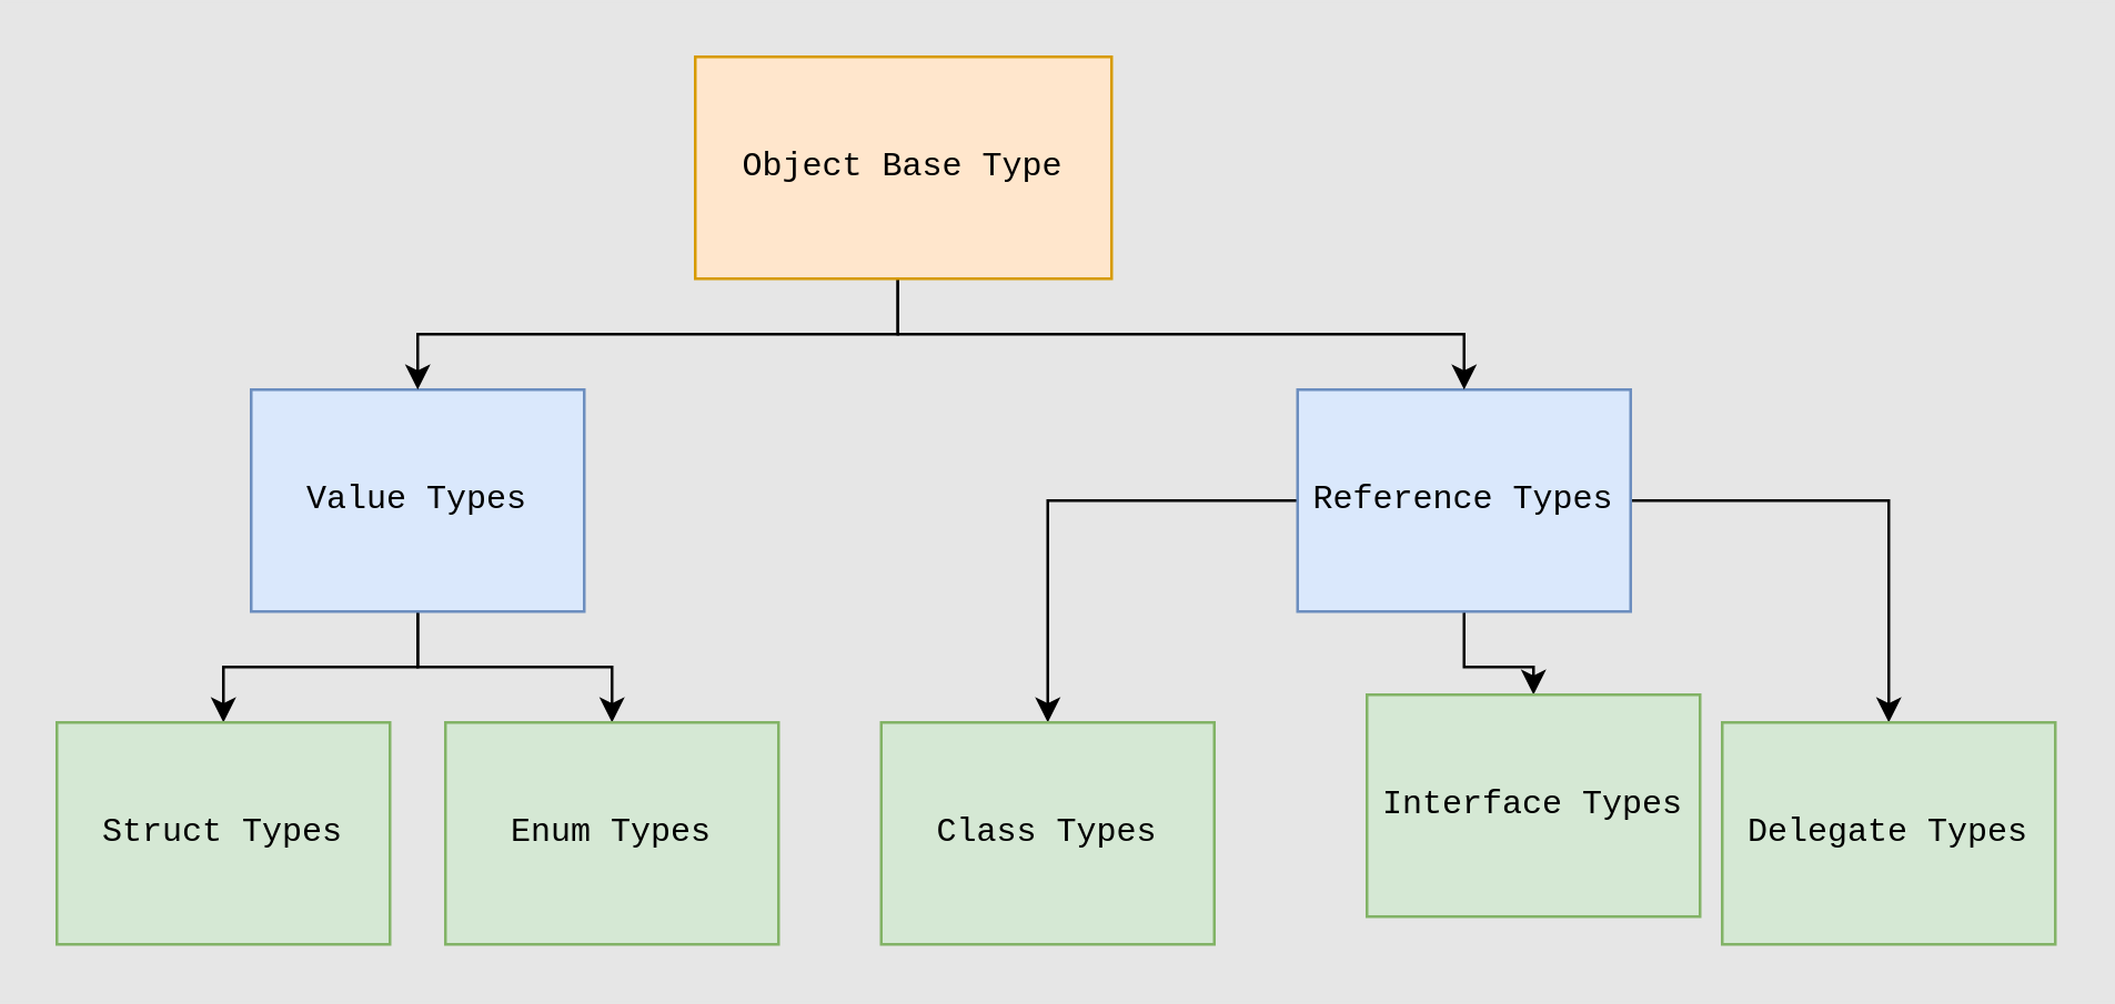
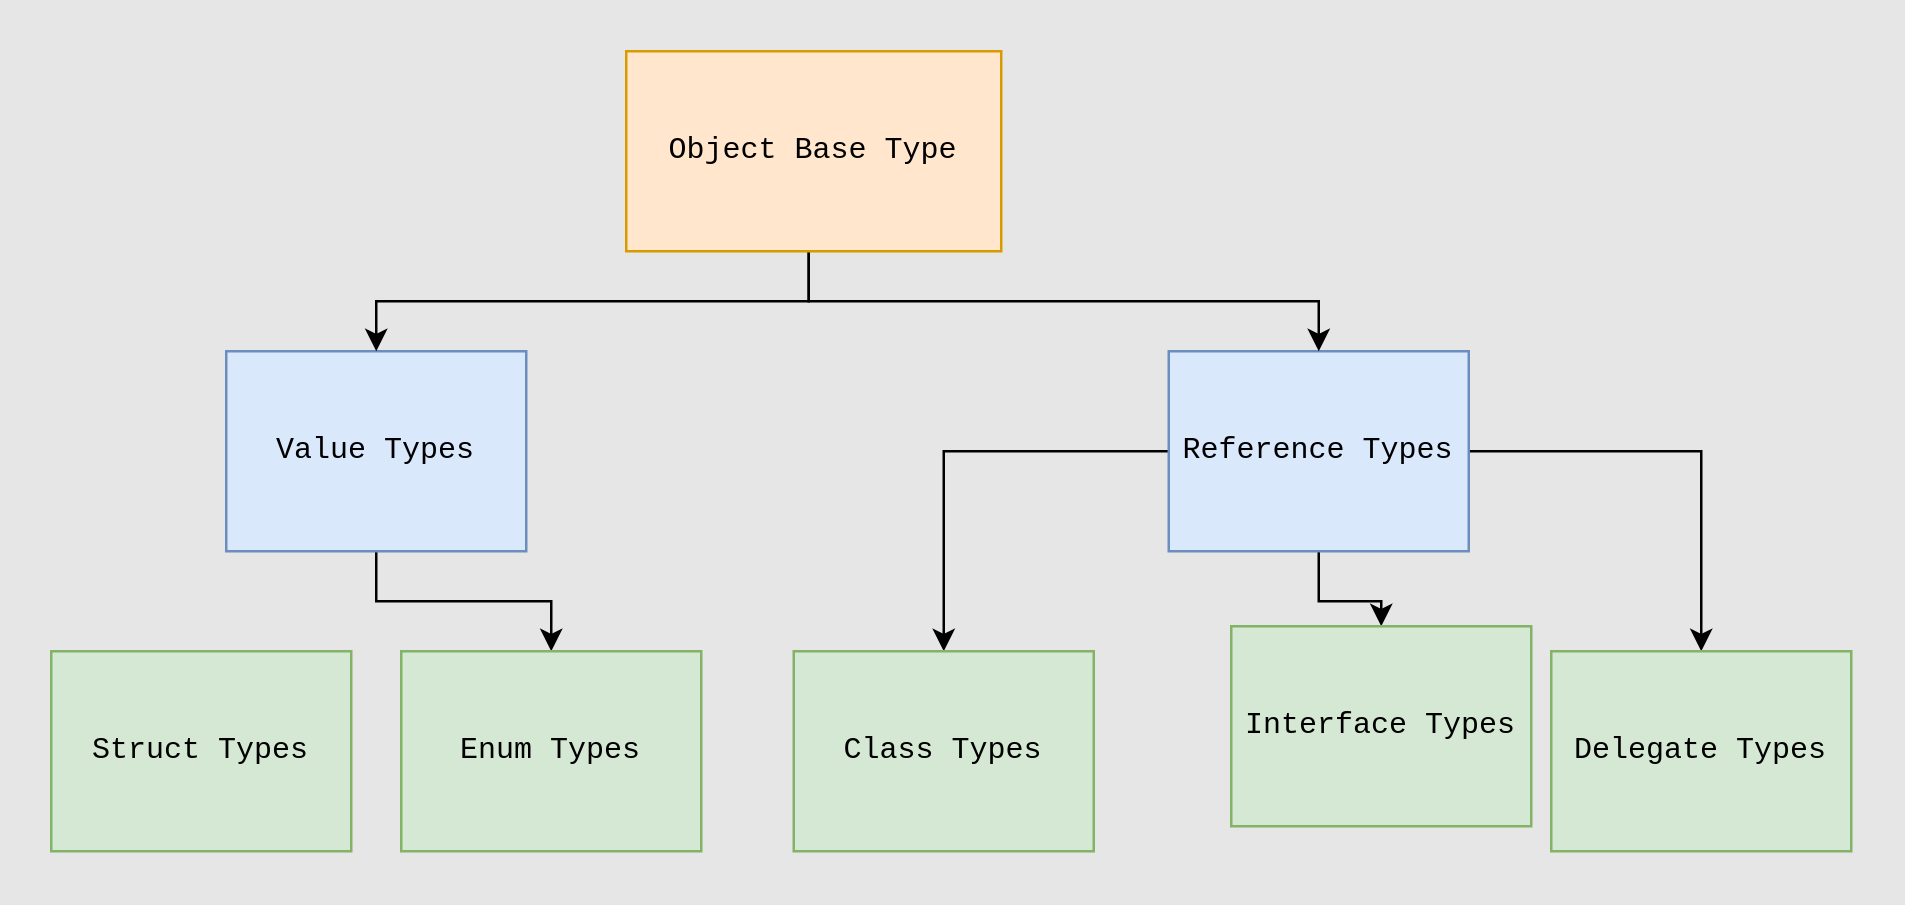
- <mxCell id="2" value="" style="edgeStyle=orthogonalEdgeStyle;rounded=0;orthogonalLoop=1;jettySize=auto;html=1;" parent="1" source="4" target="12" edge="1"><mxGeometry relative="1" as="geometry" /></mxCell>
